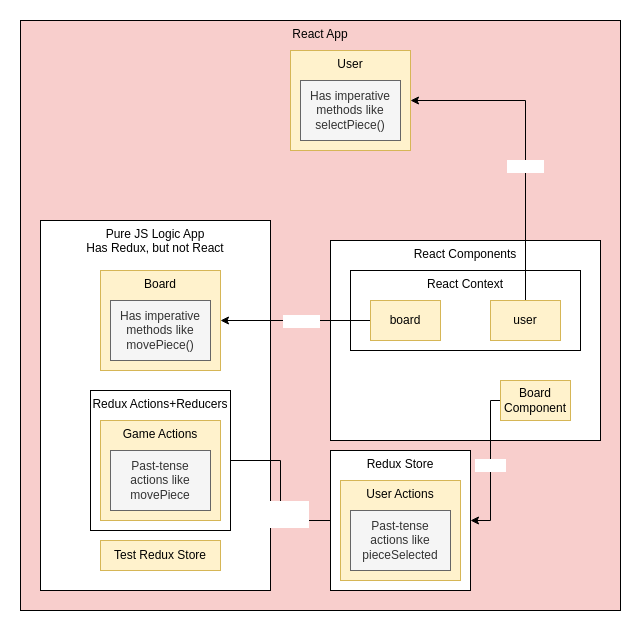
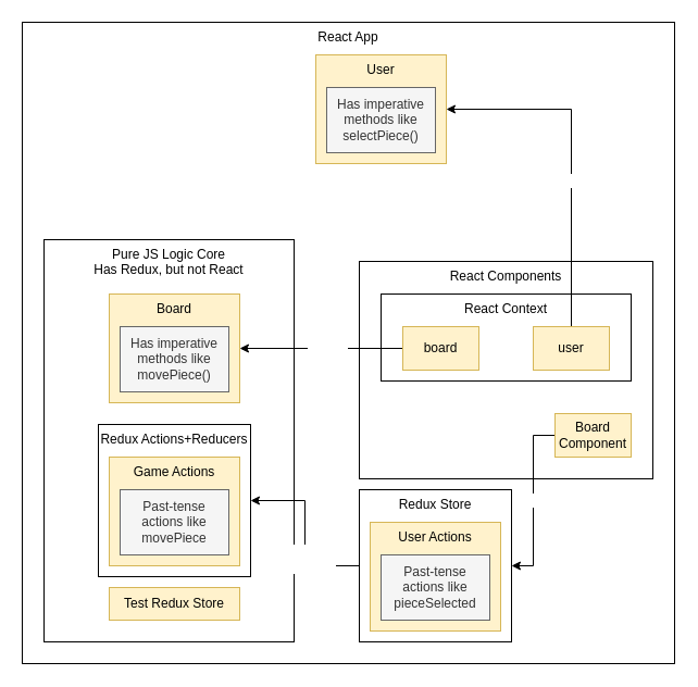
- <mxCell id="3" value="Pure JS Logic App&lt;br&gt;Has Redux, but not React" style="rounded=0;whiteSpace=wrap;html=1;verticalAlign=top;" vertex="1" parent="1"><mxGeometry x="40" y="220" width="230" height="370" as="geometry" /></mxCell>
+ <mxCell id="3" value="Pure JS Logic Core&lt;br&gt;Has Redux, but not React" style="rounded=0;whiteSpace=wrap;html=1;verticalAlign=top;" vertex="1" parent="1"><mxGeometry x="40" y="220" width="230" height="370" as="geometry" /></mxCell>
- <mxCell id="2" value="React App" style="rounded=0;whiteSpace=wrap;html=1;verticalAlign=top;fillColor=#f8cecc;" vertex="1" parent="1"><mxGeometry x="20" y="20" width="600" height="590" as="geometry" /></mxCell>
+ <mxCell id="2" value="React App" style="rounded=0;whiteSpace=wrap;html=1;verticalAlign=top;" vertex="1" parent="1"><mxGeometry x="20" y="20" width="600" height="590" as="geometry" /></mxCell>
- <mxCell id="15" value="Board Component" style="rounded=0;whiteSpace=wrap;html=1;fillColor=#fff2cc;strokeColor=#d6b656;fontColor=#000000;verticalAlign=middle;" vertex="1" parent="1"><mxGeometry x="500" y="380" width="70" height="40" as="geometry" /></mxCell>
+ <mxCell id="15" value="Board Component" style="rounded=0;whiteSpace=wrap;html=1;fillColor=#fff2cc;strokeColor=#d6b656;fontColor=#000000;verticalAlign=middle;" vertex="1" parent="1"><mxGeometry x="510" y="380" width="70" height="40" as="geometry" /></mxCell>
- <mxCell id="18" style="edgeStyle=orthogonalEdgeStyle;rounded=0;html=1;entryX=1;entryY=0.5;entryDx=0;entryDy=0;fontColor=#FFFFFF;endArrow=none;" edge="1" parent="1" source="20" target="11"><mxGeometry relative="1" as="geometry" /></mxCell>
+ <mxCell id="18" style="edgeStyle=orthogonalEdgeStyle;rounded=0;html=1;entryX=1;entryY=0.5;entryDx=0;entryDy=0;fontColor=#FFFFFF;" edge="1" parent="1" source="20" target="11"><mxGeometry relative="1" as="geometry" /></mxCell>
